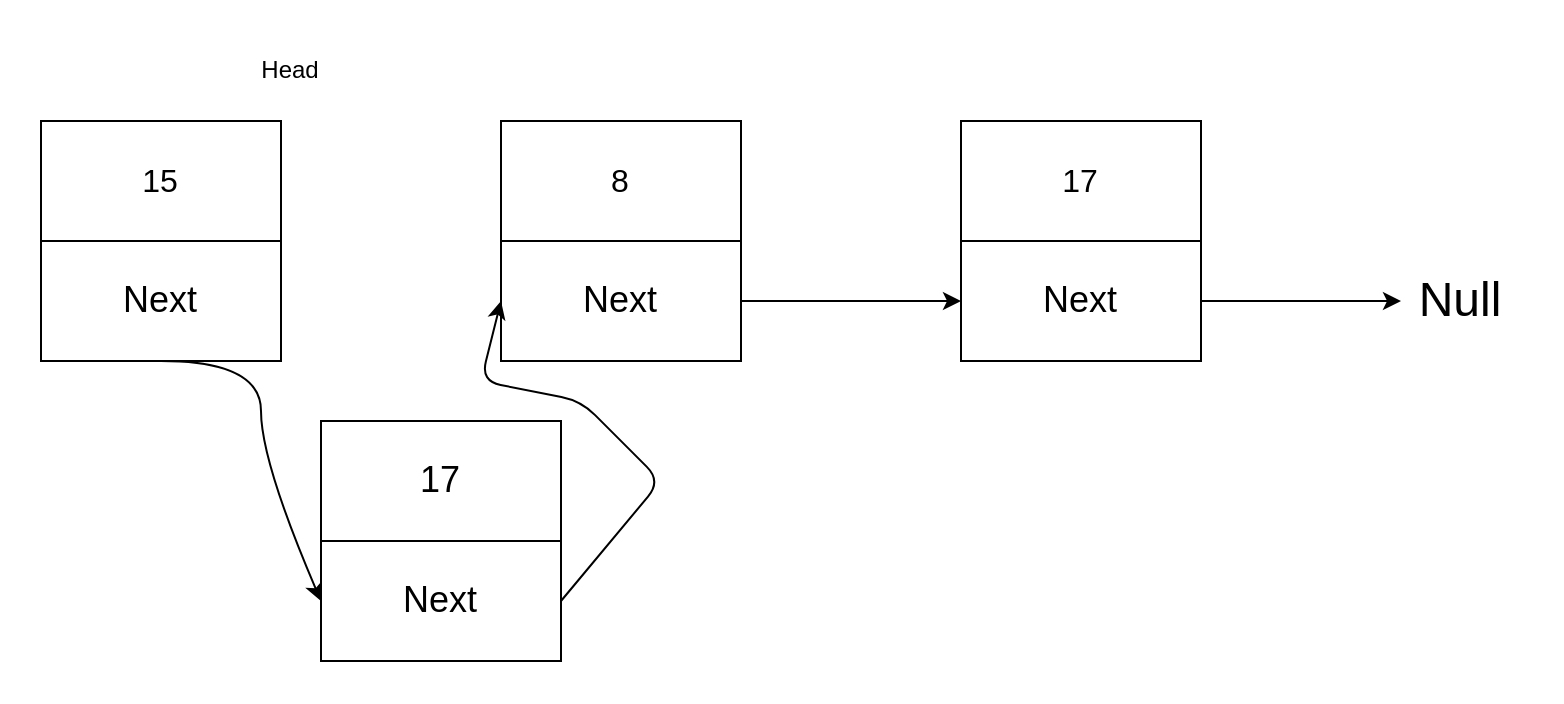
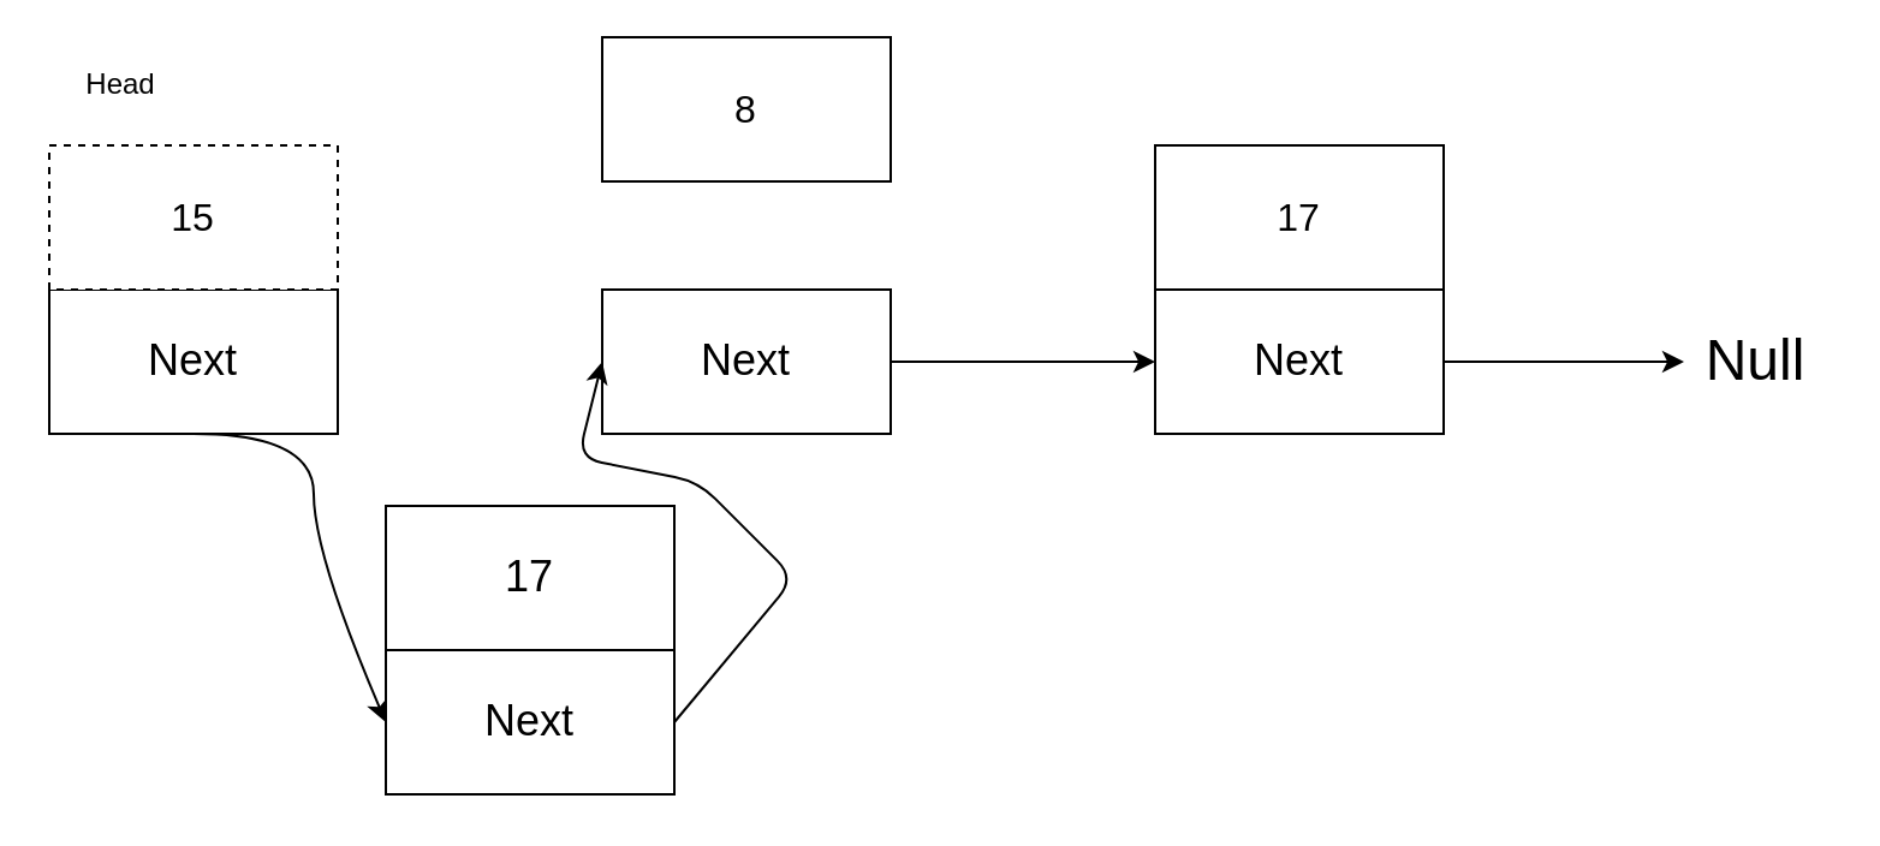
- <mxCell id="15" value="Head" style="text;html=1;align=center;verticalAlign=middle;whiteSpace=wrap;rounded=0;" vertex="1" parent="1"><mxGeometry x="115" y="20" width="60" height="30" as="geometry" /></mxCell>
+ <mxCell id="15" value="Head" style="text;html=1;align=center;verticalAlign=middle;whiteSpace=wrap;rounded=0;" vertex="1" parent="1"><mxGeometry x="20" y="20" width="60" height="30" as="geometry" /></mxCell>
- <mxCell id="3" value="&lt;font size=&quot;3&quot;&gt;15&lt;/font&gt;" style="rounded=0;whiteSpace=wrap;html=1;" parent="1" vertex="1"><mxGeometry x="20" y="60" width="120" height="60" as="geometry" /></mxCell>
+ <mxCell id="3" value="&lt;font size=&quot;3&quot;&gt;15&lt;/font&gt;" style="rounded=0;whiteSpace=wrap;html=1;dashed=1;" parent="1" vertex="1"><mxGeometry x="20" y="60" width="120" height="60" as="geometry" /></mxCell>
- <mxCell id="5" value="&lt;font size=&quot;3&quot;&gt;8&lt;/font&gt;" style="rounded=0;whiteSpace=wrap;html=1;" parent="1" vertex="1"><mxGeometry x="250" y="60" width="120" height="60" as="geometry" /></mxCell>
+ <mxCell id="5" value="&lt;font size=&quot;3&quot;&gt;8&lt;/font&gt;" style="rounded=0;whiteSpace=wrap;html=1;" parent="1" vertex="1"><mxGeometry x="250" y="15" width="120" height="60" as="geometry" /></mxCell>
